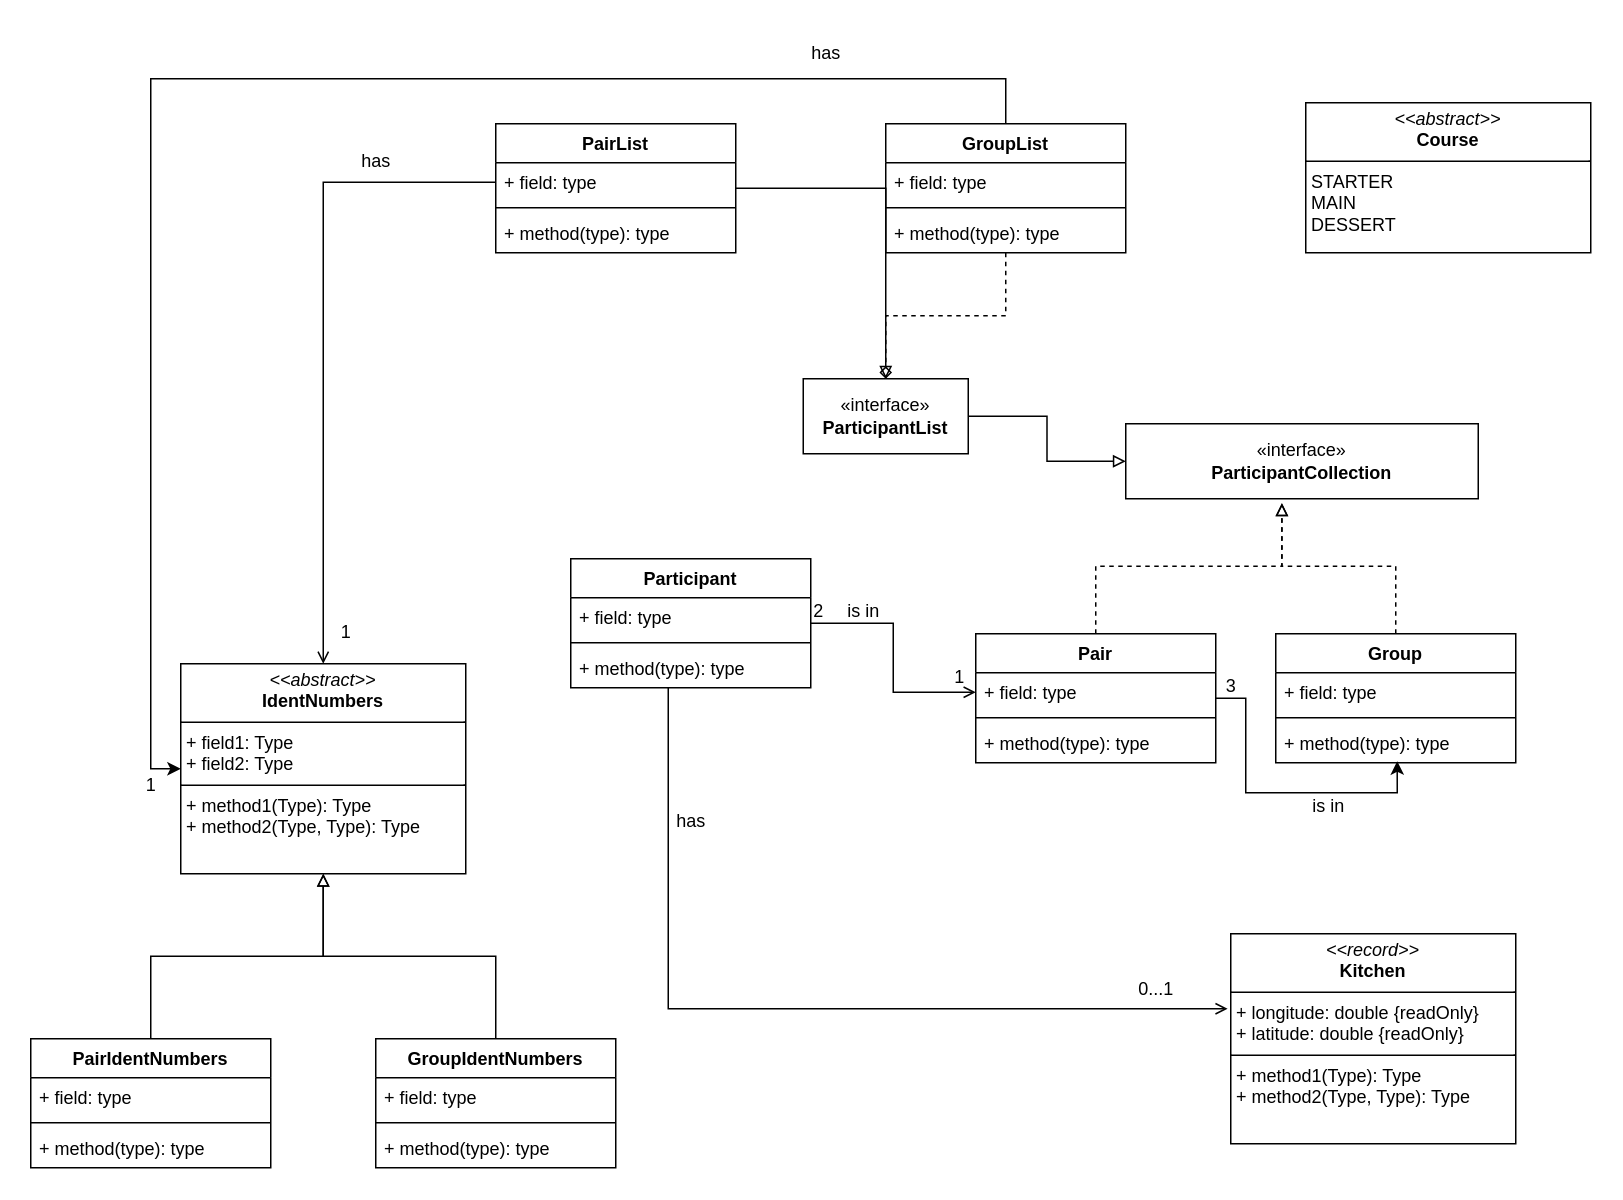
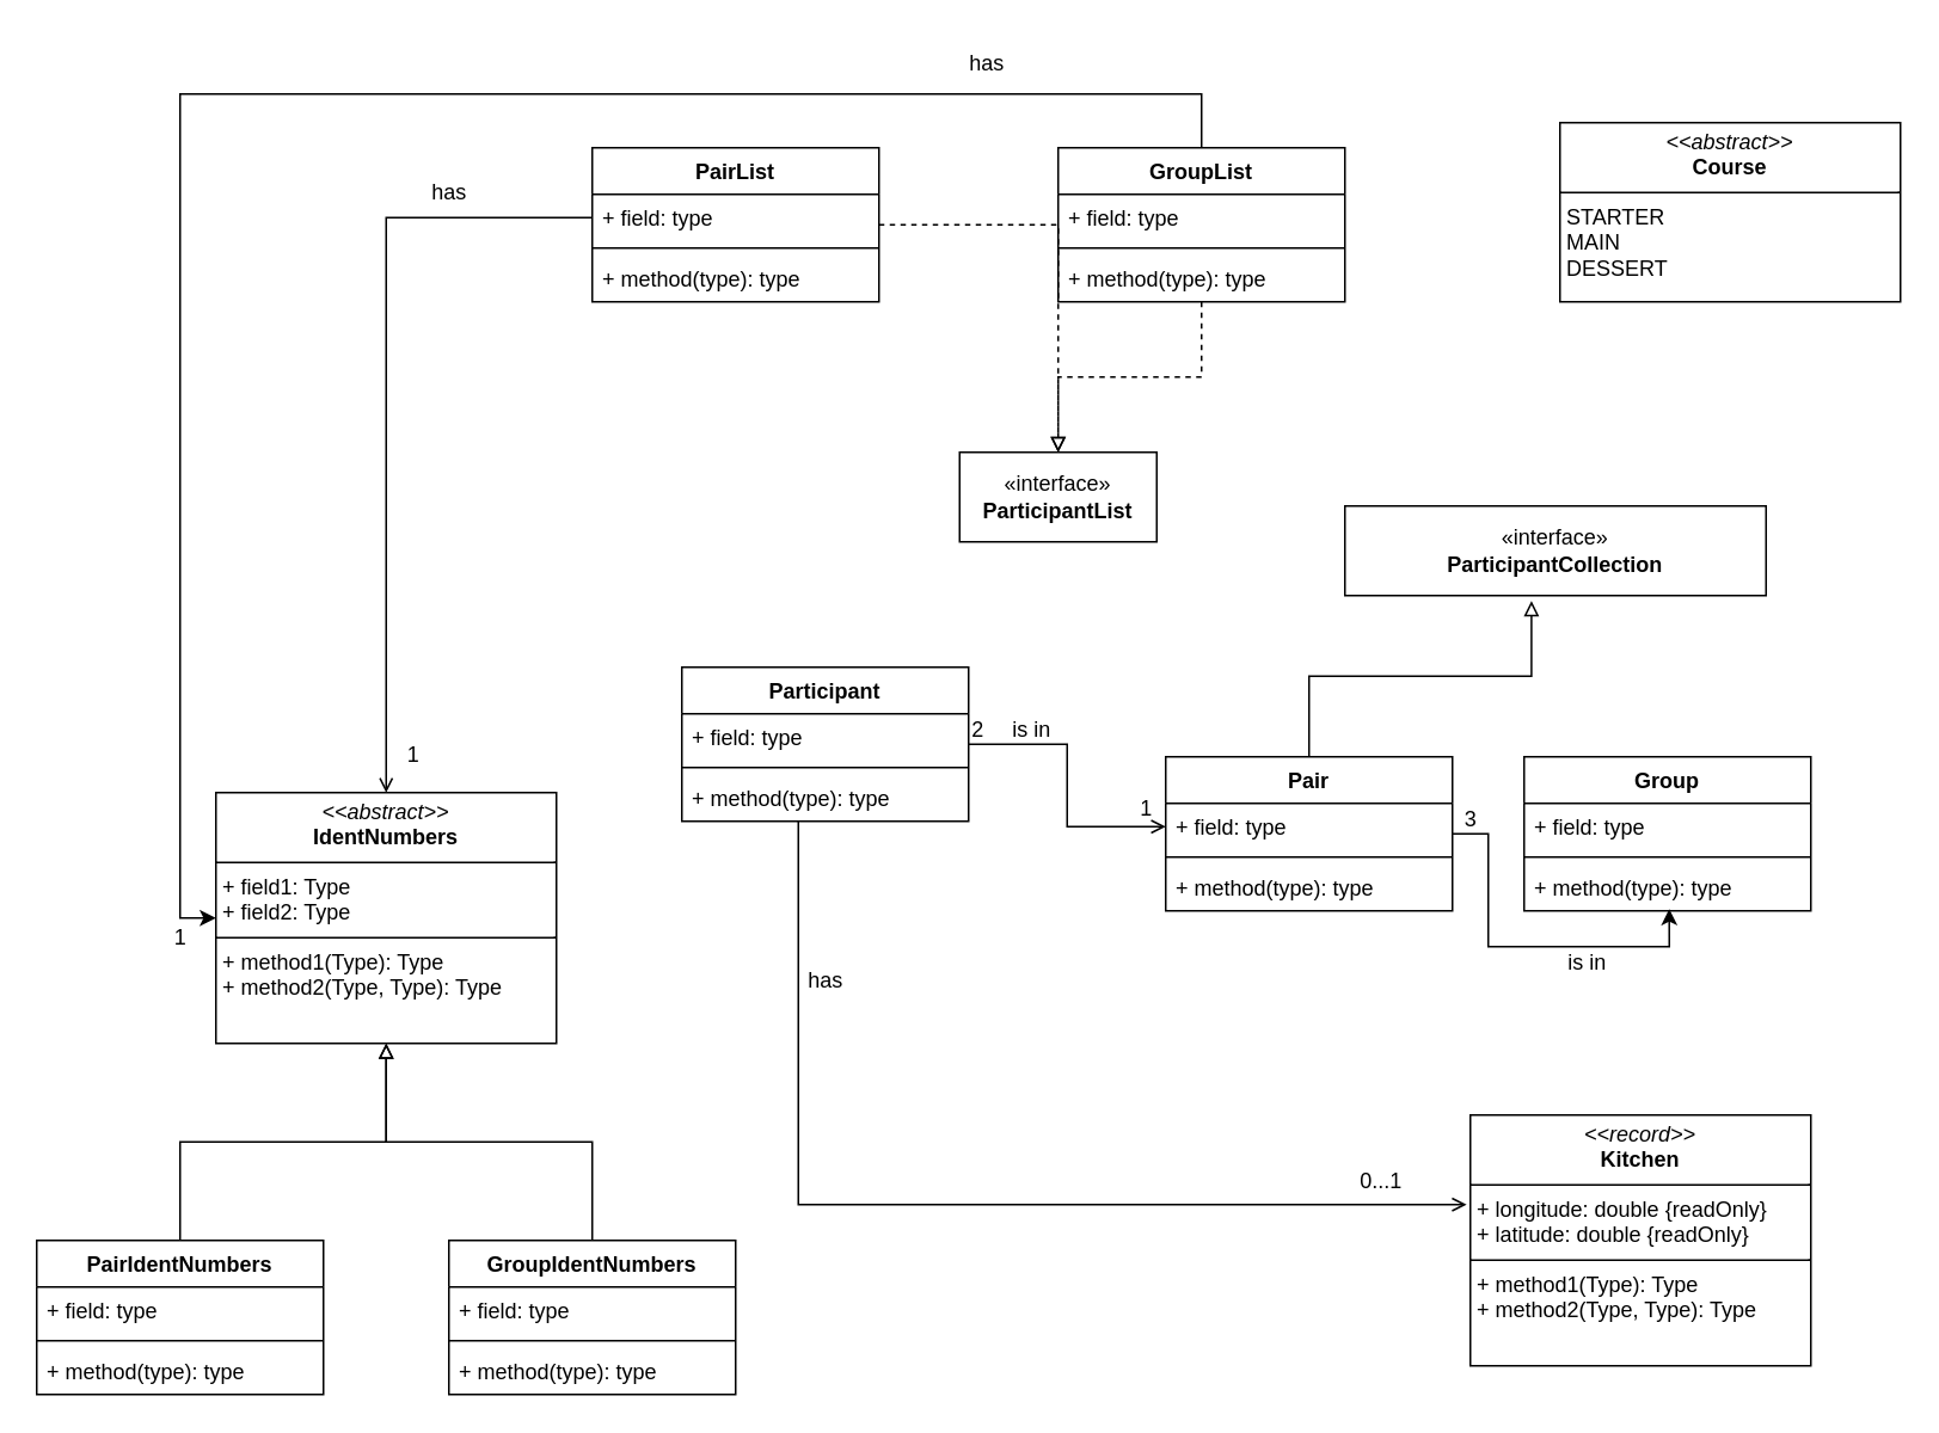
- <mxCell id="22" style="edgeStyle=orthogonalEdgeStyle;rounded=0;orthogonalLoop=1;jettySize=auto;html=1;entryX=0.5;entryY=0;entryDx=0;entryDy=0;dashed=0;endArrow=block;endFill=0;" edge="1" parent="1" source="23" target="4"><mxGeometry relative="1" as="geometry" /></mxCell>
+ <mxCell id="22" style="edgeStyle=orthogonalEdgeStyle;rounded=0;orthogonalLoop=1;jettySize=auto;html=1;entryX=0.5;entryY=0;entryDx=0;entryDy=0;dashed=1;endArrow=block;endFill=0;" edge="1" parent="1" source="23" target="4"><mxGeometry relative="1" as="geometry" /></mxCell>
- <mxCell id="16" style="edgeStyle=orthogonalEdgeStyle;rounded=0;orthogonalLoop=1;jettySize=auto;html=1;entryX=0.5;entryY=0;entryDx=0;entryDy=0;dashed=1;endArrow=diamond;endFill=0;" edge="1" parent="1" source="18" target="4"><mxGeometry relative="1" as="geometry" /></mxCell>
+ <mxCell id="16" style="edgeStyle=orthogonalEdgeStyle;rounded=0;orthogonalLoop=1;jettySize=auto;html=1;entryX=0.5;entryY=0;entryDx=0;entryDy=0;dashed=1;endArrow=block;endFill=0;" edge="1" parent="1" source="18" target="4"><mxGeometry relative="1" as="geometry" /></mxCell>
- <mxCell id="3" style="edgeStyle=orthogonalEdgeStyle;rounded=0;orthogonalLoop=1;jettySize=auto;html=1;endArrow=block;endFill=0;" edge="1" parent="1" source="4" target="2"><mxGeometry relative="1" as="geometry" /></mxCell>
- <mxCell id="14" style="edgeStyle=orthogonalEdgeStyle;rounded=0;orthogonalLoop=1;jettySize=auto;html=1;entryX=0.443;entryY=1.06;entryDx=0;entryDy=0;entryPerimeter=0;dashed=1;endArrow=block;endFill=0;" edge="1" parent="1" source="10" target="2"><mxGeometry relative="1" as="geometry" /></mxCell>
+ <mxCell id="14" style="edgeStyle=orthogonalEdgeStyle;rounded=0;orthogonalLoop=1;jettySize=auto;html=1;entryX=0.443;entryY=1.06;entryDx=0;entryDy=0;entryPerimeter=0;dashed=0;endArrow=block;endFill=0;" edge="1" parent="1" source="10" target="2"><mxGeometry relative="1" as="geometry" /></mxCell>
- <mxCell id="15" style="edgeStyle=orthogonalEdgeStyle;rounded=0;orthogonalLoop=1;jettySize=auto;html=1;entryX=0.443;entryY=1.06;entryDx=0;entryDy=0;entryPerimeter=0;dashed=1;endArrow=block;endFill=0;" edge="1" parent="1" source="5" target="2"><mxGeometry relative="1" as="geometry" /></mxCell>
